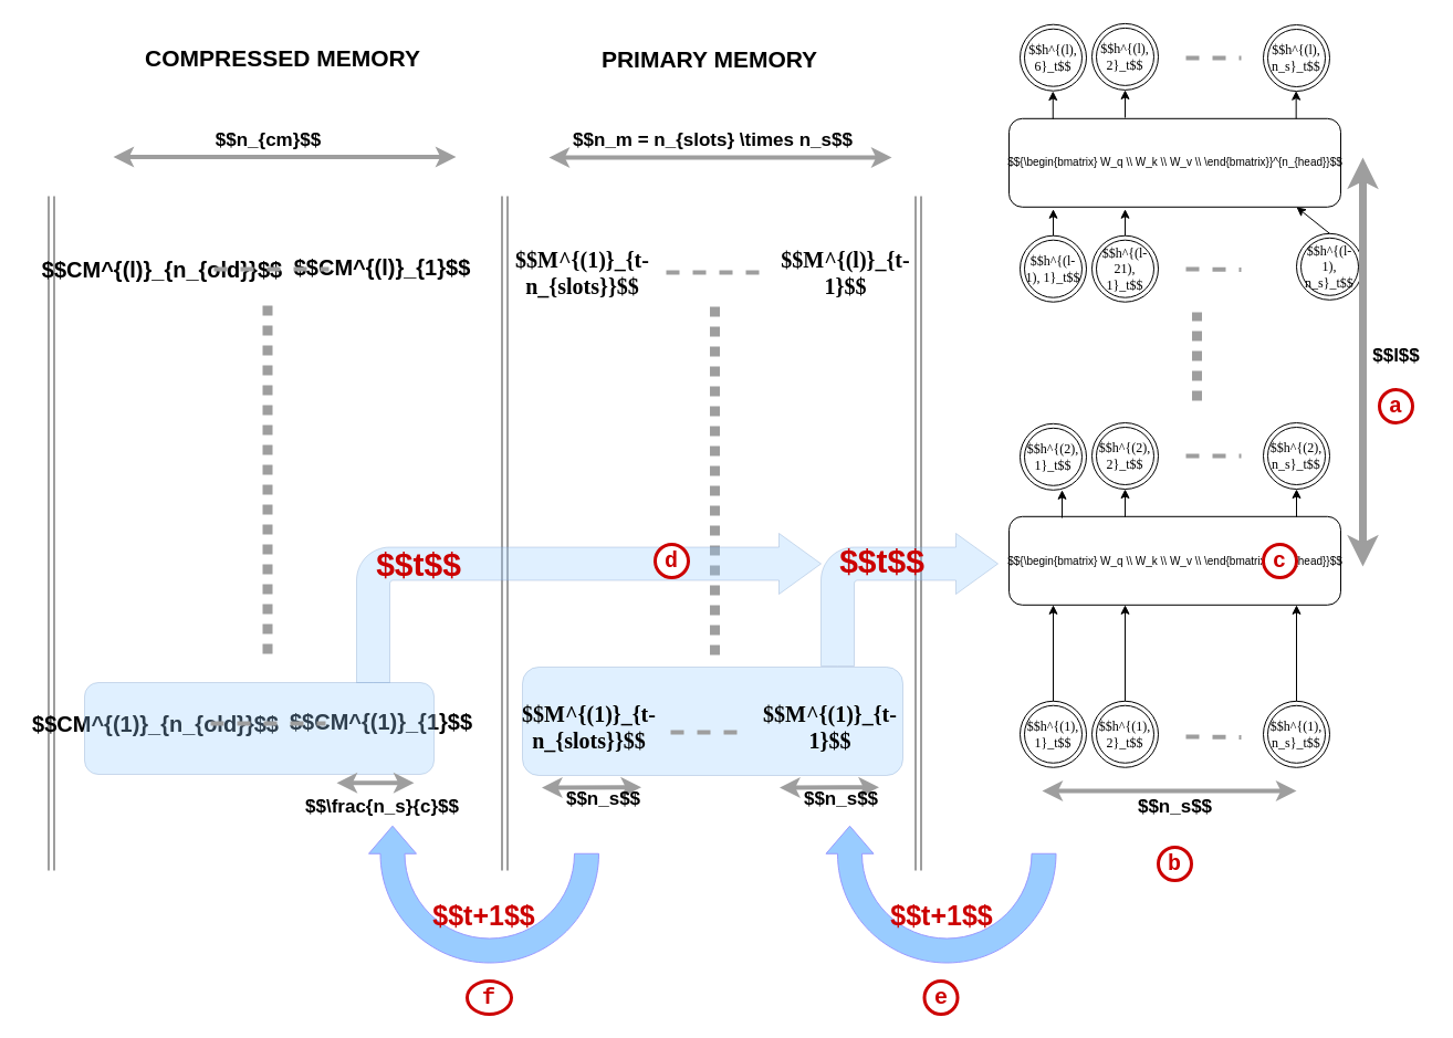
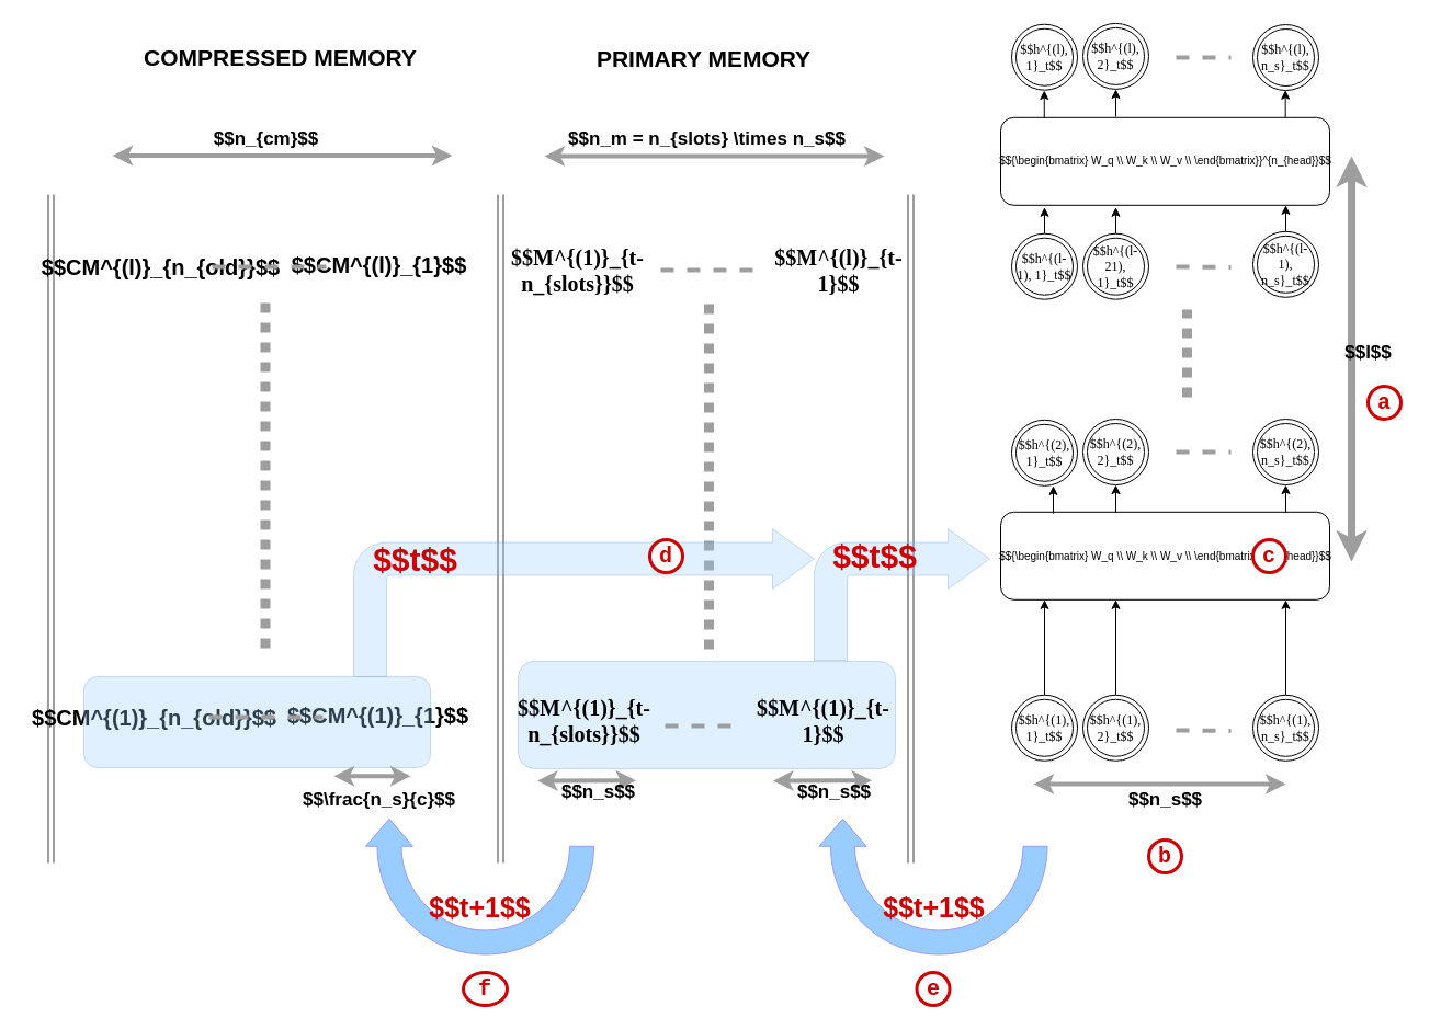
- <mxCell id="22" value="$$h^{(l), 6}_t$$" style="ellipse;shape=doubleEllipse;whiteSpace=wrap;html=1;aspect=fixed;rounded=1;fontFamily=Lucida Console;" parent="1" vertex="1"><mxGeometry x="922" y="21.7" width="60" height="60" as="geometry" /></mxCell>
+ <mxCell id="22" value="$$h^{(l), 1}_t$$" style="ellipse;shape=doubleEllipse;whiteSpace=wrap;html=1;aspect=fixed;rounded=1;fontFamily=Lucida Console;" parent="1" vertex="1"><mxGeometry x="922" y="21.7" width="60" height="60" as="geometry" /></mxCell>
- <mxCell id="30" value="$$h^{(l-1), n_s}_t$$" style="ellipse;shape=doubleEllipse;whiteSpace=wrap;html=1;aspect=fixed;rounded=1;fontFamily=Lucida Console;" parent="1" vertex="1"><mxGeometry x="1172" y="210.8" width="60" height="60" as="geometry" /></mxCell>
+ <mxCell id="30" value="$$h^{(l-1), n_s}_t$$" style="ellipse;shape=doubleEllipse;whiteSpace=wrap;html=1;aspect=fixed;rounded=1;fontFamily=Lucida Console;" parent="1" vertex="1"><mxGeometry x="1142" y="210.8" width="60" height="60" as="geometry" /></mxCell>
- <mxCell id="33" value="$$l$$" style="text;html=1;align=center;verticalAlign=middle;resizable=0;points=[];autosize=1;fontSize=17;fontStyle=1" parent="1" vertex="1"><mxGeometry x="1232" y="307" width="60" height="30" as="geometry" /></mxCell>
+ <mxCell id="33" value="$$l$$" style="text;html=1;align=center;verticalAlign=middle;resizable=0;points=[];autosize=1;fontSize=17;fontStyle=1" parent="1" vertex="1"><mxGeometry x="1217" y="307" width="60" height="30" as="geometry" /></mxCell>
